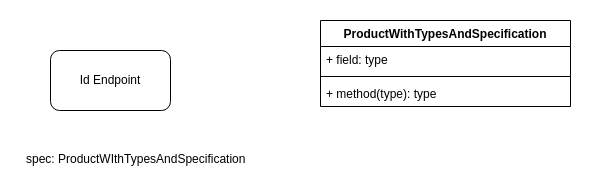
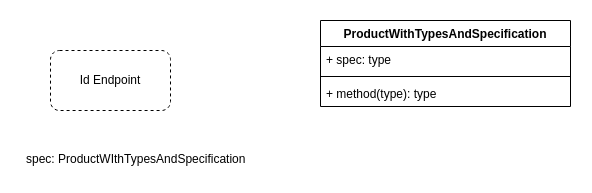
- <mxCell id="4" value="+ field: type" style="text;strokeColor=none;fillColor=none;align=left;verticalAlign=top;spacingLeft=4;spacingRight=4;overflow=hidden;rotatable=0;points=[[0,0.5],[1,0.5]];portConstraint=eastwest;" vertex="1" parent="3"><mxGeometry y="26" width="250" height="26" as="geometry" /></mxCell>
+ <mxCell id="4" value="+ spec: type" style="text;strokeColor=none;fillColor=none;align=left;verticalAlign=top;spacingLeft=4;spacingRight=4;overflow=hidden;rotatable=0;points=[[0,0.5],[1,0.5]];portConstraint=eastwest;" vertex="1" parent="3"><mxGeometry y="26" width="250" height="26" as="geometry" /></mxCell>
- <mxCell id="2" value="Id Endpoint" style="rounded=1;whiteSpace=wrap;html=1;" vertex="1" parent="1"><mxGeometry x="50" y="50" width="120" height="60" as="geometry" /></mxCell>
+ <mxCell id="2" value="Id Endpoint" style="rounded=1;whiteSpace=wrap;html=1;dashed=1;" vertex="1" parent="1"><mxGeometry x="50" y="50" width="120" height="60" as="geometry" /></mxCell>
